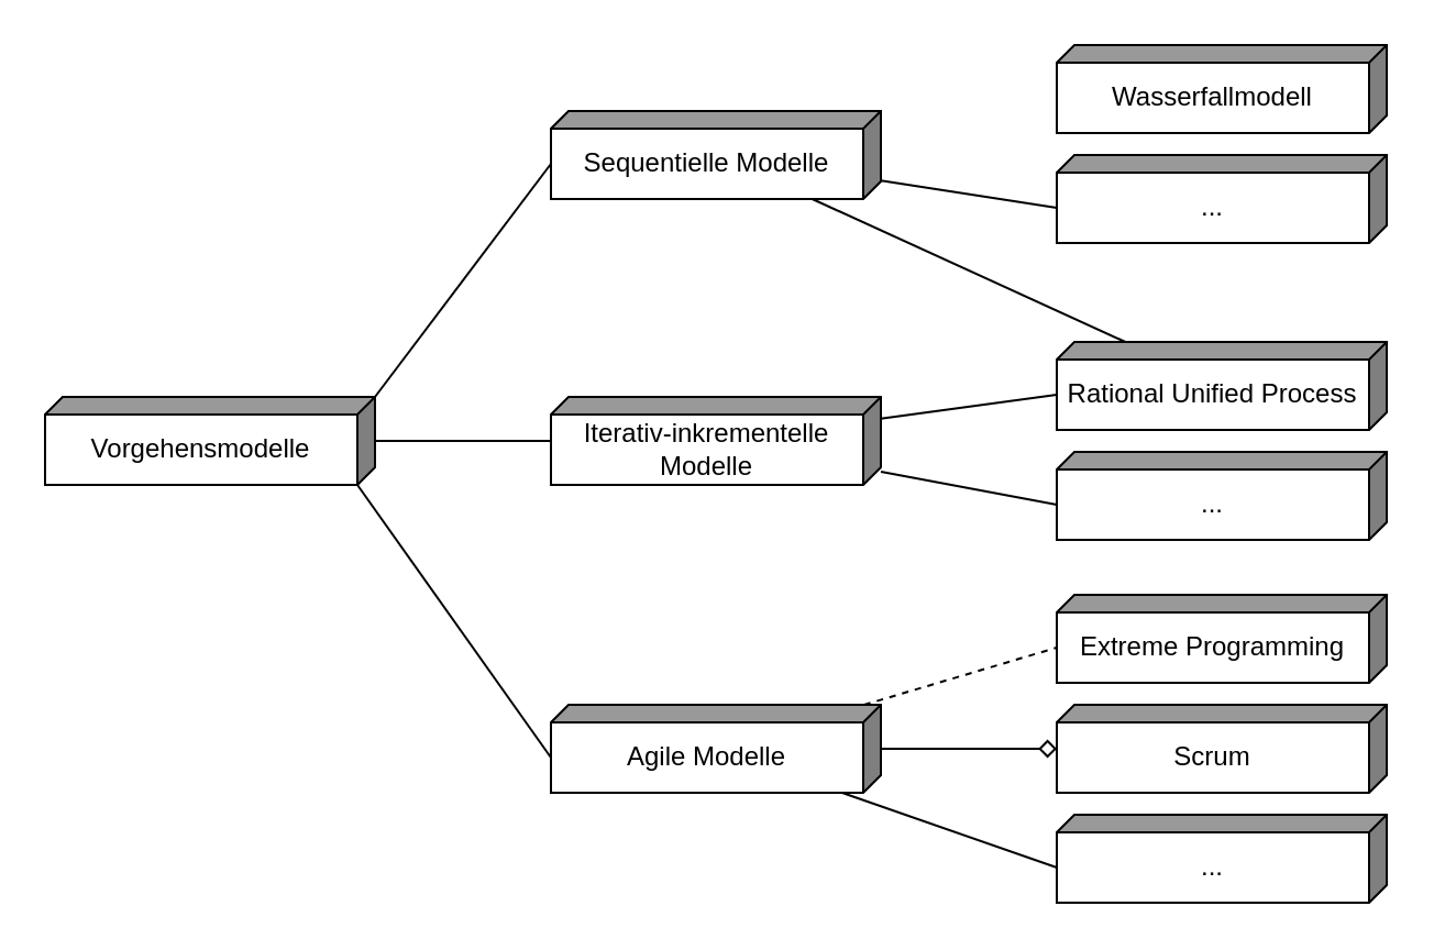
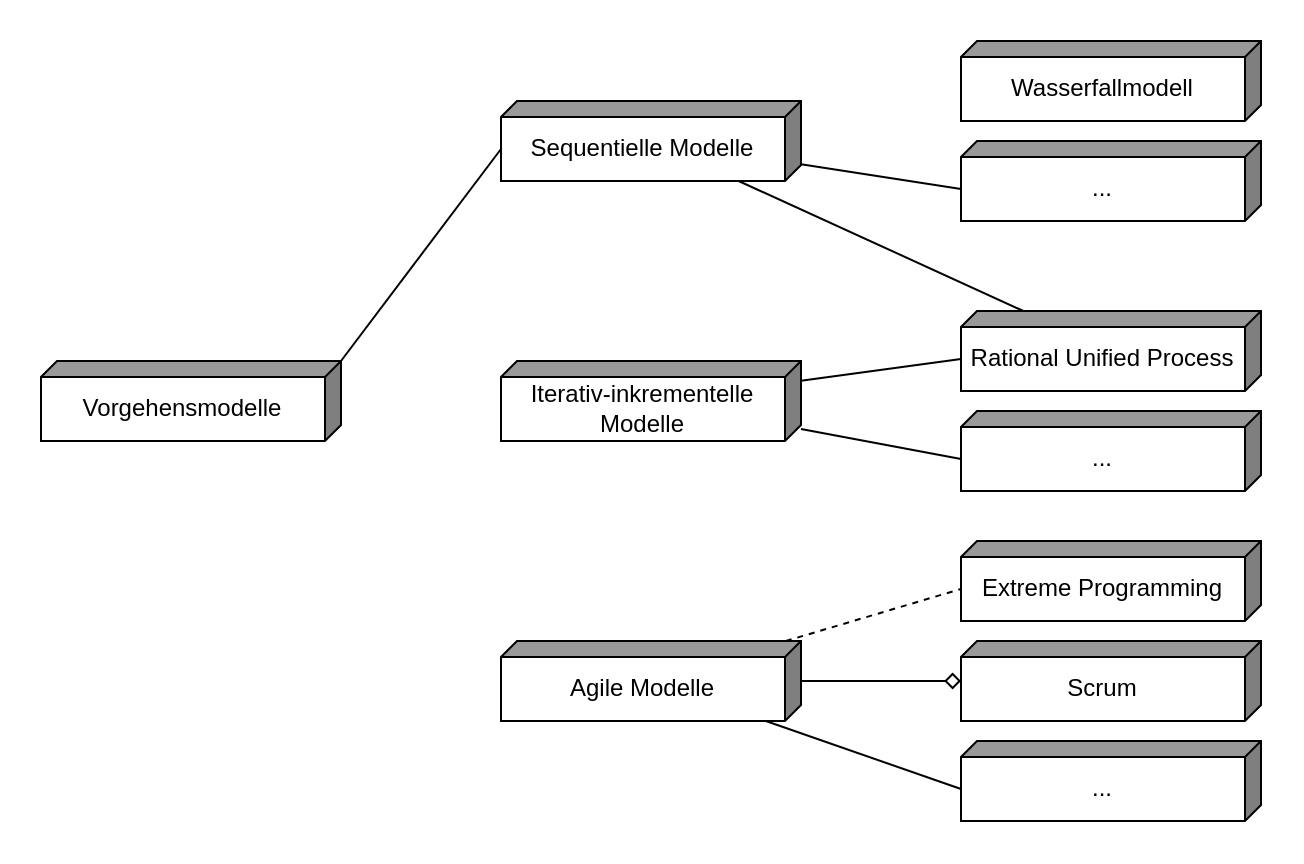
- <mxCell id="19" style="rounded=0;orthogonalLoop=1;jettySize=auto;html=1;shadow=0;endArrow=none;endFill=0;fontSize=12;" parent="1" source="22" target="11" edge="1"><mxGeometry relative="1" as="geometry"><mxPoint x="220" y="200" as="targetPoint" /><mxPoint x="210" y="240" as="sourcePoint" /></mxGeometry></mxCell>
- <mxCell id="20" style="rounded=0;orthogonalLoop=1;jettySize=auto;html=1;shadow=0;endArrow=none;endFill=0;entryX=0;entryY=0;entryDx=24;entryDy=150;entryPerimeter=0;fontSize=12;exitX=0;exitY=0;exitDx=40;exitDy=8;exitPerimeter=0;" parent="1" source="22" target="18" edge="1"><mxGeometry relative="1" as="geometry"><mxPoint x="70" y="260" as="targetPoint" /></mxGeometry></mxCell>
